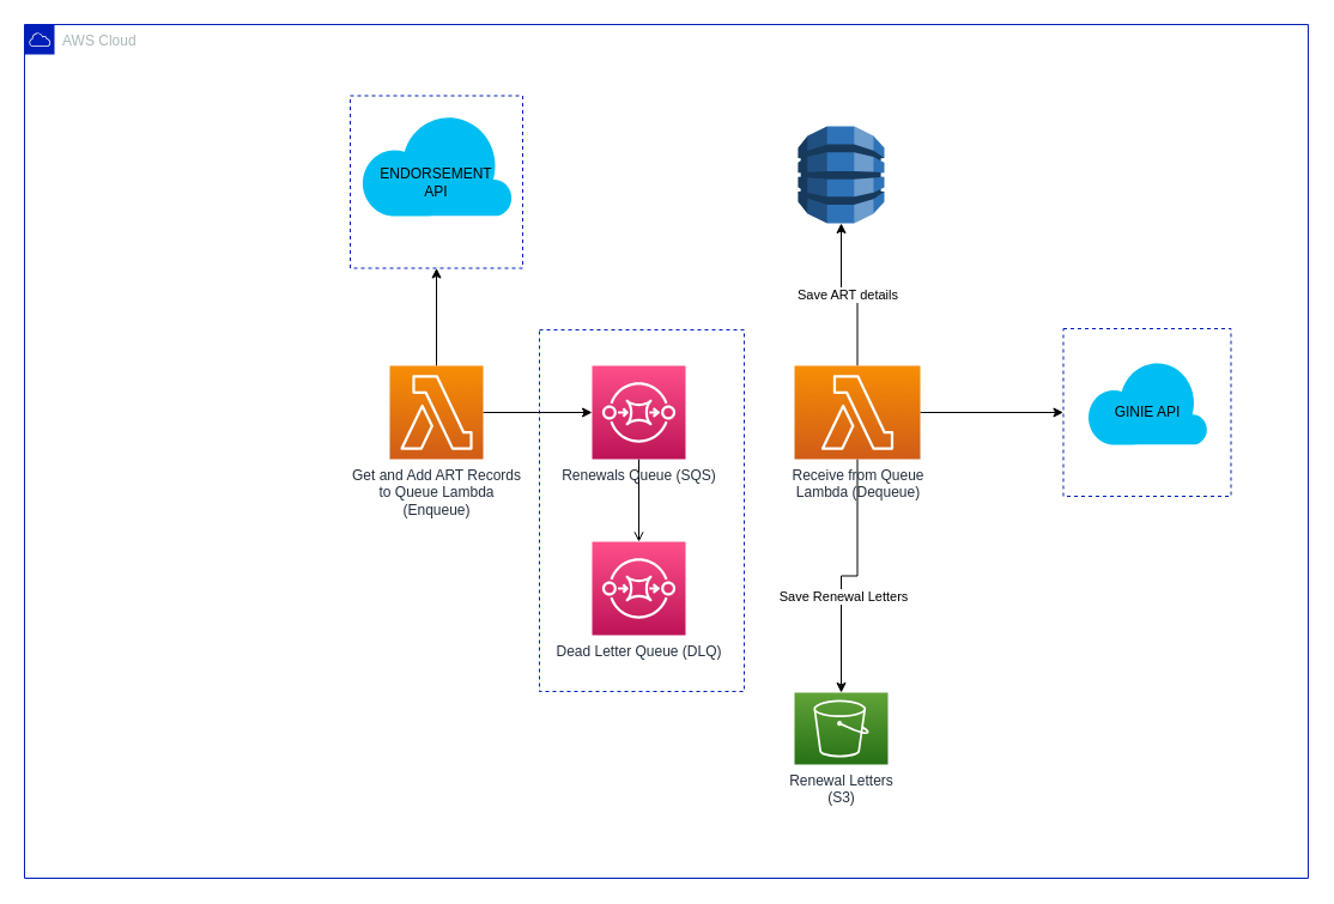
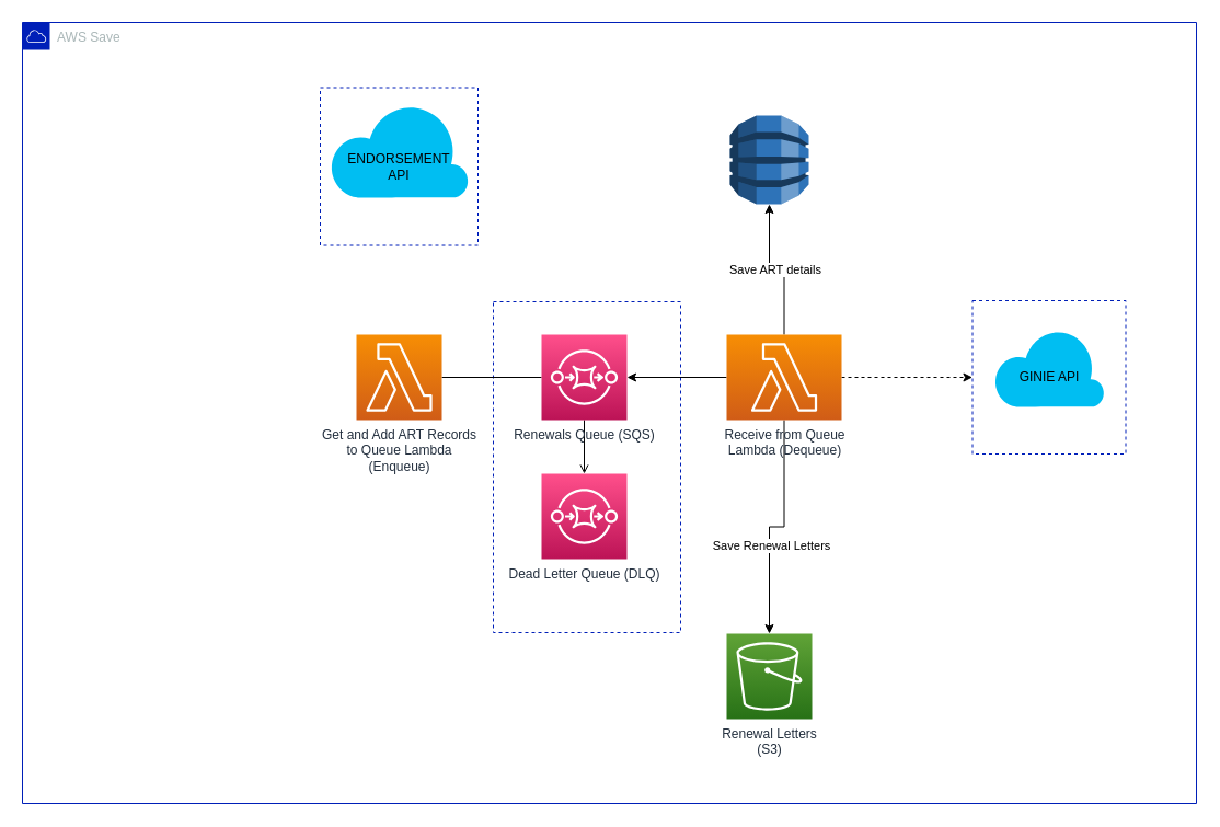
- <mxCell id="2" value="AWS Cloud" style="sketch=0;outlineConnect=0;gradientColor=none;html=1;whiteSpace=wrap;fontSize=12;fontStyle=0;shape=mxgraph.aws4.group;grIcon=mxgraph.aws4.group_aws_cloud;strokeColor=#001FB8;fillColor=none;verticalAlign=top;align=left;spacingLeft=30;fontColor=#AAB7B8;dashed=0;" vertex="1" parent="1"><mxGeometry x="20" y="20" width="1072" height="713" as="geometry" /></mxCell>
+ <mxCell id="2" value="AWS Save" style="sketch=0;outlineConnect=0;gradientColor=none;html=1;whiteSpace=wrap;fontSize=12;fontStyle=0;shape=mxgraph.aws4.group;grIcon=mxgraph.aws4.group_aws_cloud;strokeColor=#001FB8;fillColor=none;verticalAlign=top;align=left;spacingLeft=30;fontColor=#AAB7B8;dashed=0;" vertex="1" parent="1"><mxGeometry x="20" y="20" width="1072" height="713" as="geometry" /></mxCell>
- <mxCell id="8" style="edgeStyle=orthogonalEdgeStyle;rounded=0;orthogonalLoop=1;jettySize=auto;html=1;entryX=0.5;entryY=1;entryDx=0;entryDy=0;" edge="1" parent="1" source="9" target="21"><mxGeometry relative="1" as="geometry" /></mxCell>
- <mxCell id="7" value="" style="edgeStyle=orthogonalEdgeStyle;rounded=0;orthogonalLoop=1;jettySize=auto;html=1;" edge="1" parent="1" source="9" target="17"><mxGeometry relative="1" as="geometry" /></mxCell>
+ <mxCell id="7" value="" style="edgeStyle=orthogonalEdgeStyle;rounded=0;orthogonalLoop=1;jettySize=auto;html=1;endArrow=none;" edge="1" parent="1" source="9" target="17"><mxGeometry relative="1" as="geometry" /></mxCell>
+ <mxCell id="10" value="" style="edgeStyle=orthogonalEdgeStyle;rounded=0;orthogonalLoop=1;jettySize=auto;html=1;" edge="1" parent="1" source="15" target="17"><mxGeometry relative="1" as="geometry" /></mxCell>
- <mxCell id="14" style="edgeStyle=orthogonalEdgeStyle;rounded=0;orthogonalLoop=1;jettySize=auto;html=1;" edge="1" parent="1" source="15" target="5"><mxGeometry relative="1" as="geometry" /></mxCell>
+ <mxCell id="14" style="edgeStyle=orthogonalEdgeStyle;rounded=0;orthogonalLoop=1;jettySize=auto;html=1;dashed=1;" edge="1" parent="1" source="15" target="5"><mxGeometry relative="1" as="geometry" /></mxCell>
- <mxCell id="18" value="Dead Letter Queue (DLQ)" style="sketch=0;points=[[0,0,0],[0.25,0,0],[0.5,0,0],[0.75,0,0],[1,0,0],[0,1,0],[0.25,1,0],[0.5,1,0],[0.75,1,0],[1,1,0],[0,0.25,0],[0,0.5,0],[0,0.75,0],[1,0.25,0],[1,0.5,0],[1,0.75,0]];outlineConnect=0;fontColor=#232F3E;gradientColor=#FF4F8B;gradientDirection=north;fillColor=#BC1356;strokeColor=#ffffff;dashed=0;verticalLabelPosition=bottom;verticalAlign=top;align=center;html=1;fontSize=12;fontStyle=0;aspect=fixed;shape=mxgraph.aws4.resourceIcon;resIcon=mxgraph.aws4.sqs;" vertex="1" parent="1"><mxGeometry x="494" y="452" width="78" height="78" as="geometry" /></mxCell>
+ <mxCell id="18" value="Dead Letter Queue (DLQ)" style="sketch=0;points=[[0,0,0],[0.25,0,0],[0.5,0,0],[0.75,0,0],[1,0,0],[0,1,0],[0.25,1,0],[0.5,1,0],[0.75,1,0],[1,1,0],[0,0.25,0],[0,0.5,0],[0,0.75,0],[1,0.25,0],[1,0.5,0],[1,0.75,0]];outlineConnect=0;fontColor=#232F3E;gradientColor=#FF4F8B;gradientDirection=north;fillColor=#BC1356;strokeColor=#ffffff;dashed=0;verticalLabelPosition=bottom;verticalAlign=top;align=center;html=1;fontSize=12;fontStyle=0;aspect=fixed;shape=mxgraph.aws4.resourceIcon;resIcon=mxgraph.aws4.sqs;" vertex="1" parent="1"><mxGeometry x="494" y="432" width="78" height="78" as="geometry" /></mxCell>
- <mxCell id="19" value="Renewal Letters &lt;br&gt;(S3)" style="sketch=0;points=[[0,0,0],[0.25,0,0],[0.5,0,0],[0.75,0,0],[1,0,0],[0,1,0],[0.25,1,0],[0.5,1,0],[0.75,1,0],[1,1,0],[0,0.25,0],[0,0.5,0],[0,0.75,0],[1,0.25,0],[1,0.5,0],[1,0.75,0]];outlineConnect=0;fontColor=#232F3E;gradientColor=#60A337;gradientDirection=north;fillColor=#277116;strokeColor=#ffffff;dashed=0;verticalLabelPosition=bottom;verticalAlign=top;align=center;html=1;fontSize=12;fontStyle=0;aspect=fixed;shape=mxgraph.aws4.resourceIcon;resIcon=mxgraph.aws4.s3;" vertex="1" parent="1"><mxGeometry x="663" y="578" width="78" height="60" as="geometry" /></mxCell>
+ <mxCell id="19" value="Renewal Letters &lt;br&gt;(S3)" style="sketch=0;points=[[0,0,0],[0.25,0,0],[0.5,0,0],[0.75,0,0],[1,0,0],[0,1,0],[0.25,1,0],[0.5,1,0],[0.75,1,0],[1,1,0],[0,0.25,0],[0,0.5,0],[0,0.75,0],[1,0.25,0],[1,0.5,0],[1,0.75,0]];outlineConnect=0;fontColor=#232F3E;gradientColor=#60A337;gradientDirection=north;fillColor=#277116;strokeColor=#ffffff;dashed=0;verticalLabelPosition=bottom;verticalAlign=top;align=center;html=1;fontSize=12;fontStyle=0;aspect=fixed;shape=mxgraph.aws4.resourceIcon;resIcon=mxgraph.aws4.s3;" vertex="1" parent="1"><mxGeometry x="663" y="578" width="78" height="78" as="geometry" /></mxCell>
